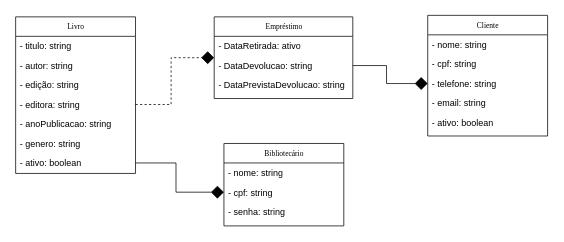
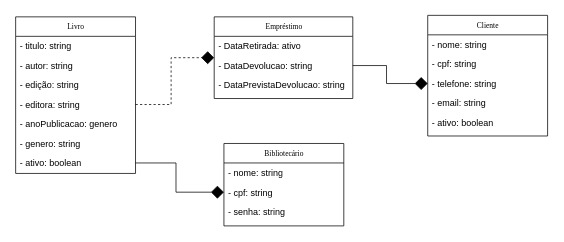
- <mxCell id="11" value="- anoPublicacao: string" style="text;html=1;strokeColor=none;fillColor=none;align=left;verticalAlign=top;spacingLeft=4;spacingRight=4;whiteSpace=wrap;overflow=hidden;rotatable=0;points=[[0,0.5],[1,0.5]];portConstraint=eastwest;" vertex="1" parent="6"><mxGeometry y="130" width="160" height="26" as="geometry" /></mxCell>
+ <mxCell id="11" value="- anoPublicacao: genero" style="text;html=1;strokeColor=none;fillColor=none;align=left;verticalAlign=top;spacingLeft=4;spacingRight=4;whiteSpace=wrap;overflow=hidden;rotatable=0;points=[[0,0.5],[1,0.5]];portConstraint=eastwest;" vertex="1" parent="6"><mxGeometry y="130" width="160" height="26" as="geometry" /></mxCell>
